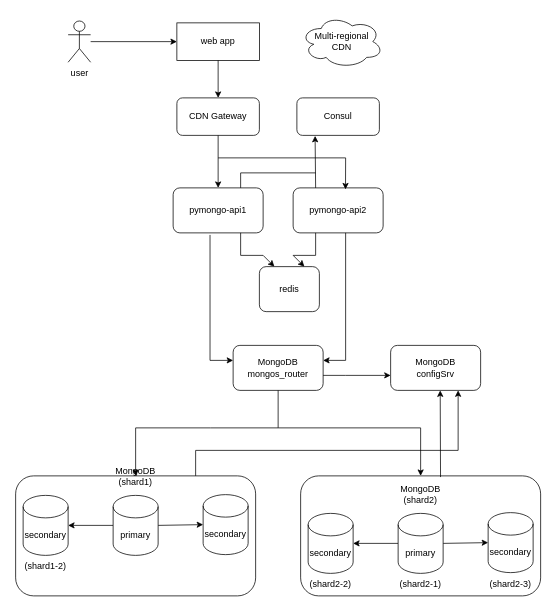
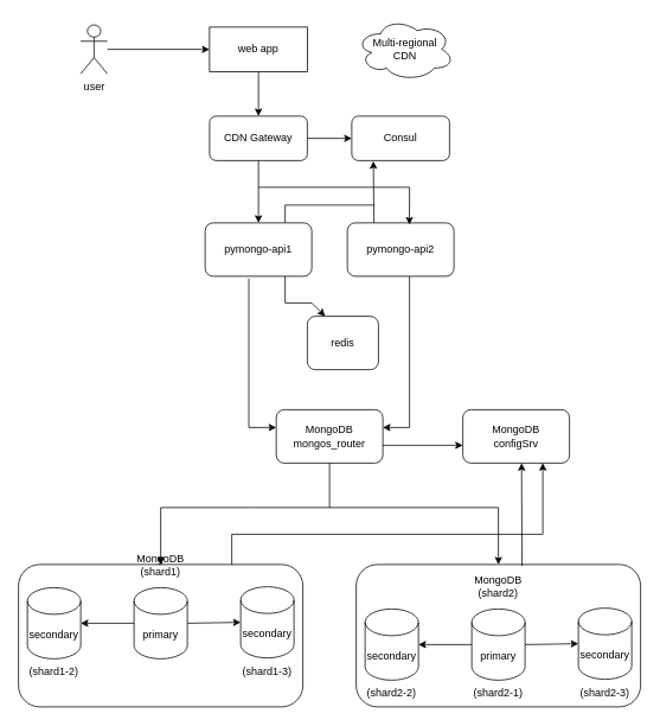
+ <mxCell id="42" value="" style="endArrow=classic;html=1;rounded=0;exitX=1;exitY=0.5;exitDx=0;exitDy=0;entryX=0;entryY=0.5;entryDx=0;entryDy=0;" edge="1" parent="5" source="40" target="41"><mxGeometry width="50" height="50" relative="1" as="geometry"><mxPoint x="340" y="110" as="sourcePoint" /><mxPoint x="390" y="60" as="targetPoint" /></mxGeometry></mxCell>
- <mxCell id="38" value="" style="endArrow=classic;html=1;rounded=0;exitX=0.25;exitY=1;exitDx=0;exitDy=0;entryX=0.75;entryY=0;entryDx=0;entryDy=0;" edge="1" parent="5" source="37" target="36"><mxGeometry width="50" height="50" relative="1" as="geometry"><mxPoint x="450" y="220" as="sourcePoint" /><mxPoint x="480" y="280" as="targetPoint" /><Array as="points"><mxPoint x="400" y="210" /><mxPoint x="370" y="210" /></Array></mxGeometry></mxCell>
+ <mxCell id="32" value="(shard1-3&lt;span style=&quot;background-color: transparent; color: light-dark(rgb(0, 0, 0), rgb(255, 255, 255));&quot;&gt;)&lt;/span&gt;" style="text;html=1;align=center;verticalAlign=middle;whiteSpace=wrap;rounded=0;container=0;" vertex="1" parent="5"><mxGeometry x="250" y="609" width="60" height="30" as="geometry" /></mxCell>
